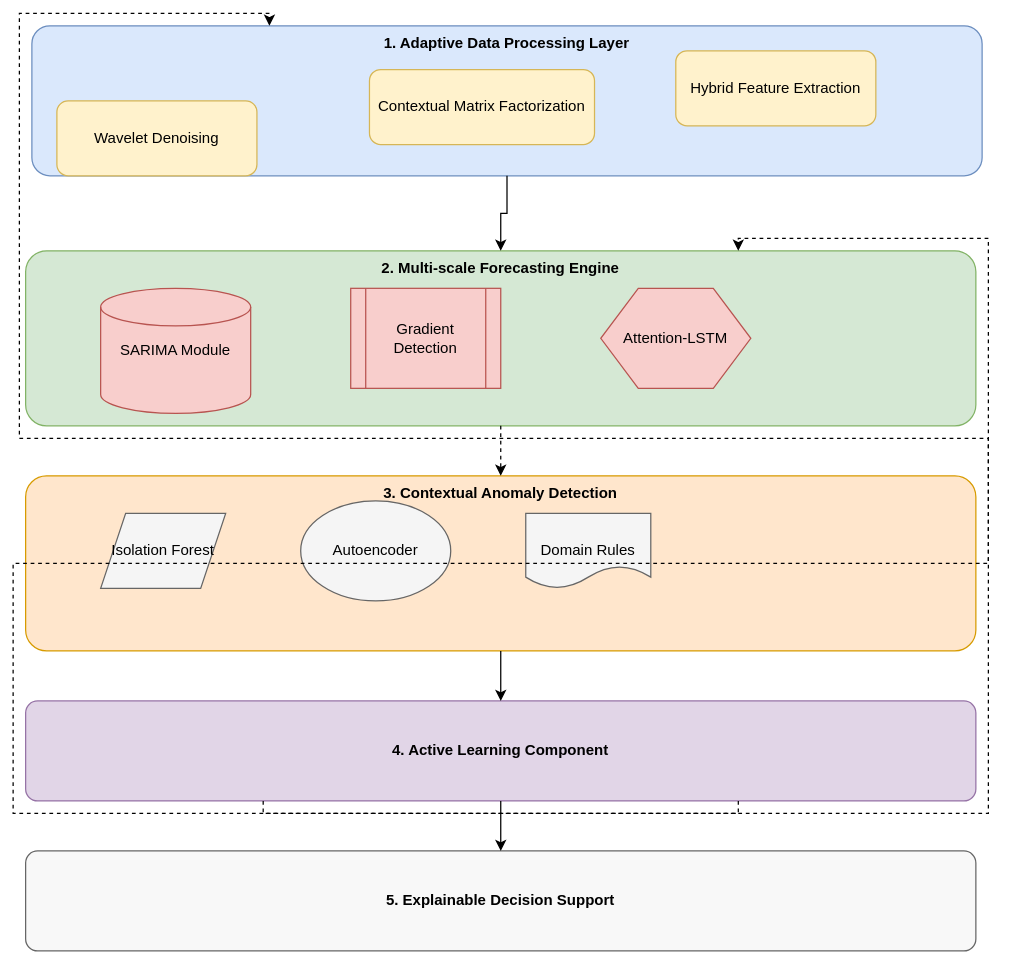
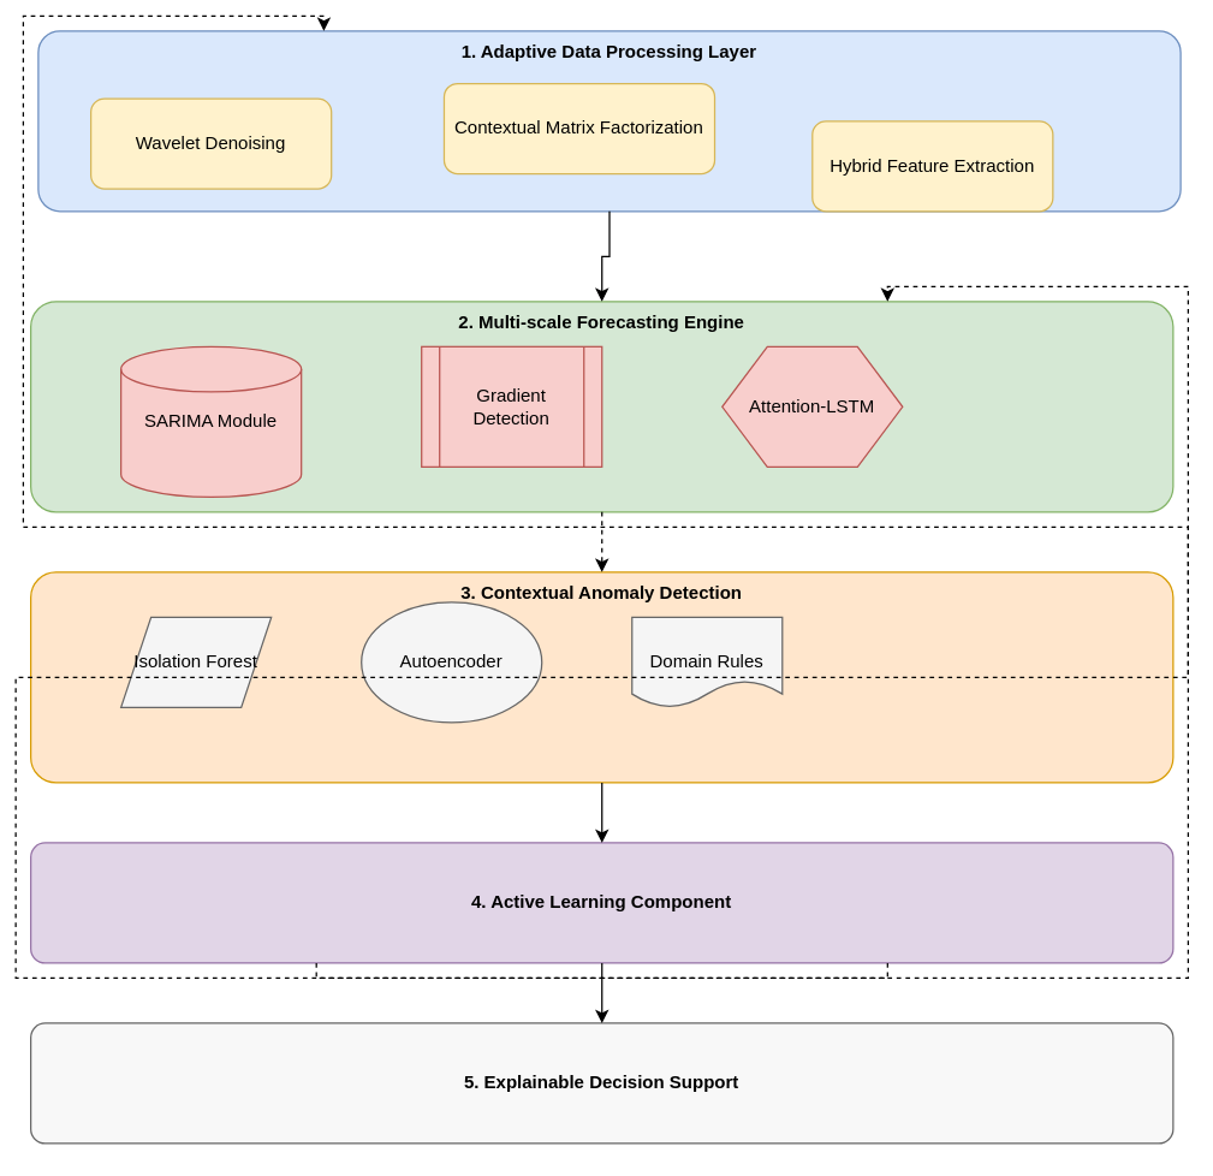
- <mxCell id="5" value="Hybrid Feature Extraction" style="rounded=1;whiteSpace=wrap;html=1;fillColor=#fff2cc;strokeColor=#d6b656;" vertex="1" parent="2"><mxGeometry x="515" y="20" width="160" height="60" as="geometry" /></mxCell>
+ <mxCell id="5" value="Hybrid Feature Extraction" style="rounded=1;whiteSpace=wrap;html=1;fillColor=#fff2cc;strokeColor=#d6b656;" vertex="1" parent="2"><mxGeometry x="515" y="60" width="160" height="60" as="geometry" /></mxCell>
- <mxCell id="3" value="Wavelet Denoising" style="rounded=1;whiteSpace=wrap;html=1;fillColor=#fff2cc;strokeColor=#d6b656;" vertex="1" parent="2"><mxGeometry x="20" y="60" width="160" height="60" as="geometry" /></mxCell>
+ <mxCell id="3" value="Wavelet Denoising" style="rounded=1;whiteSpace=wrap;html=1;fillColor=#fff2cc;strokeColor=#d6b656;" vertex="1" parent="2"><mxGeometry x="35" y="45" width="160" height="60" as="geometry" /></mxCell>
